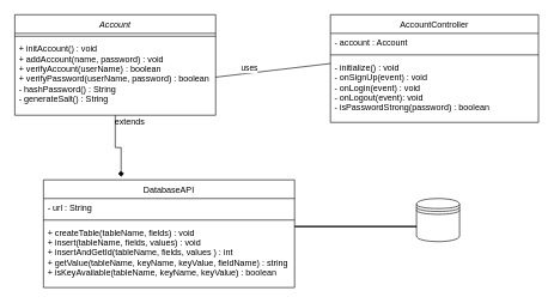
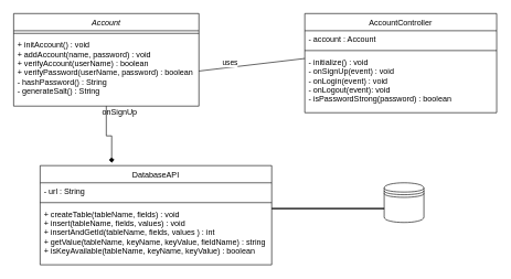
- <mxCell id="16" value="extends" style="text;html=1;align=center;verticalAlign=middle;resizable=0;points=[];autosize=1;strokeColor=none;fillColor=none;" parent="1" vertex="1"><mxGeometry x="145" y="155" width="70" height="30" as="geometry" /></mxCell>
+ <mxCell id="16" value="onSignUp" style="text;html=1;align=center;verticalAlign=middle;resizable=0;points=[];autosize=1;strokeColor=none;fillColor=none;" parent="1" vertex="1"><mxGeometry x="145" y="155" width="70" height="30" as="geometry" /></mxCell>
